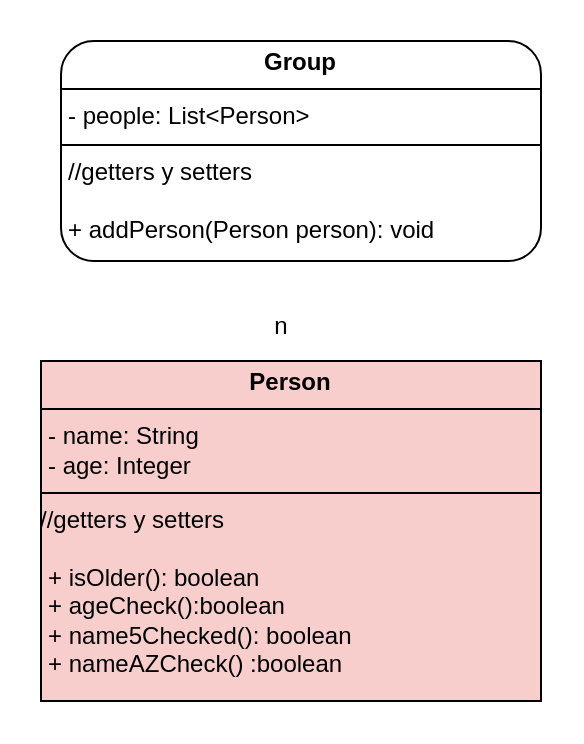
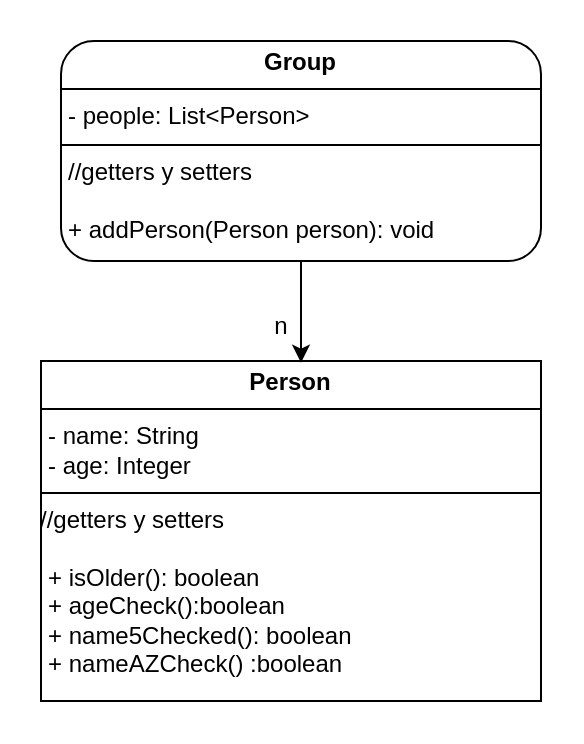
+ <mxCell id="4" style="edgeStyle=orthogonalEdgeStyle;rounded=0;orthogonalLoop=1;jettySize=auto;html=1;entryX=0.52;entryY=0.005;entryDx=0;entryDy=0;entryPerimeter=0;" edge="1" parent="1" source="3" target="2"><mxGeometry relative="1" as="geometry" /></mxCell>
- <mxCell id="2" value="&lt;p style=&quot;margin:0px;margin-top:4px;text-align:center;&quot;&gt;&lt;b&gt;Person&lt;/b&gt;&lt;/p&gt;&lt;hr size=&quot;1&quot; style=&quot;border-style:solid;&quot;&gt;&lt;p style=&quot;margin:0px;margin-left:4px;&quot;&gt;- name: String&lt;/p&gt;&lt;p style=&quot;margin:0px;margin-left:4px;&quot;&gt;- age: Integer&lt;/p&gt;&lt;hr size=&quot;1&quot; style=&quot;border-style:solid;&quot;&gt;//getters y setters&lt;br&gt;&lt;br&gt;&lt;p style=&quot;margin:0px;margin-left:4px;&quot;&gt;+ isOlder(): boolean&lt;/p&gt;&lt;p style=&quot;margin:0px;margin-left:4px;&quot;&gt;+ ageCheck():boolean&lt;/p&gt;&lt;p style=&quot;margin:0px;margin-left:4px;&quot;&gt;+ name5Checked(): boolean&lt;/p&gt;&lt;p style=&quot;margin:0px;margin-left:4px;&quot;&gt;+ nameAZCheck() :boolean&lt;/p&gt;&lt;p style=&quot;margin:0px;margin-left:4px;&quot;&gt;&lt;br&gt;&lt;/p&gt;" style="verticalAlign=top;align=left;overflow=fill;html=1;whiteSpace=wrap;fillColor=#f8cecc;" vertex="1" parent="1"><mxGeometry x="20" y="180" width="250" height="170" as="geometry" /></mxCell>
+ <mxCell id="2" value="&lt;p style=&quot;margin:0px;margin-top:4px;text-align:center;&quot;&gt;&lt;b&gt;Person&lt;/b&gt;&lt;/p&gt;&lt;hr size=&quot;1&quot; style=&quot;border-style:solid;&quot;&gt;&lt;p style=&quot;margin:0px;margin-left:4px;&quot;&gt;- name: String&lt;/p&gt;&lt;p style=&quot;margin:0px;margin-left:4px;&quot;&gt;- age: Integer&lt;/p&gt;&lt;hr size=&quot;1&quot; style=&quot;border-style:solid;&quot;&gt;//getters y setters&lt;br&gt;&lt;br&gt;&lt;p style=&quot;margin:0px;margin-left:4px;&quot;&gt;+ isOlder(): boolean&lt;/p&gt;&lt;p style=&quot;margin:0px;margin-left:4px;&quot;&gt;+ ageCheck():boolean&lt;/p&gt;&lt;p style=&quot;margin:0px;margin-left:4px;&quot;&gt;+ name5Checked(): boolean&lt;/p&gt;&lt;p style=&quot;margin:0px;margin-left:4px;&quot;&gt;+ nameAZCheck() :boolean&lt;/p&gt;&lt;p style=&quot;margin:0px;margin-left:4px;&quot;&gt;&lt;br&gt;&lt;/p&gt;" style="verticalAlign=top;align=left;overflow=fill;html=1;whiteSpace=wrap;" vertex="1" parent="1"><mxGeometry x="20" y="180" width="250" height="170" as="geometry" /></mxCell>
